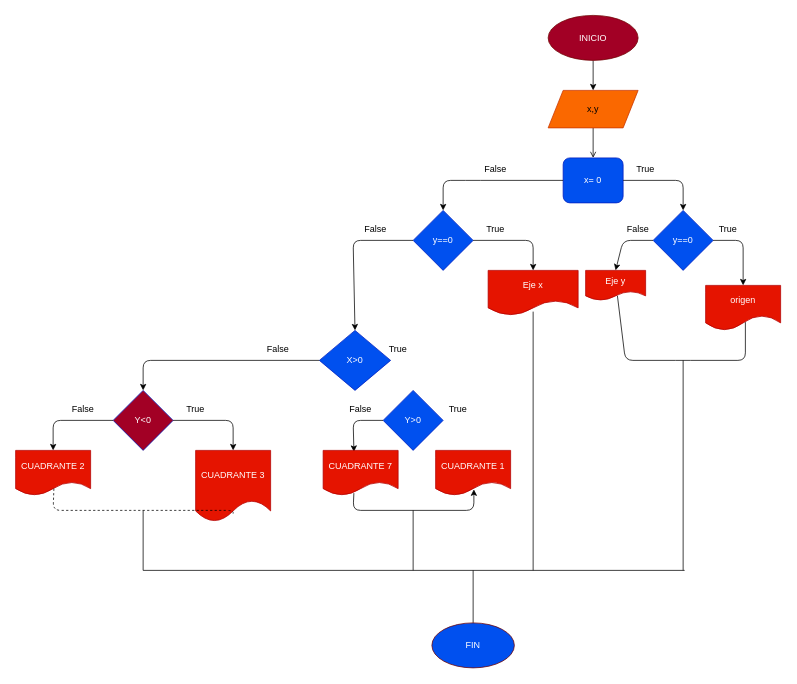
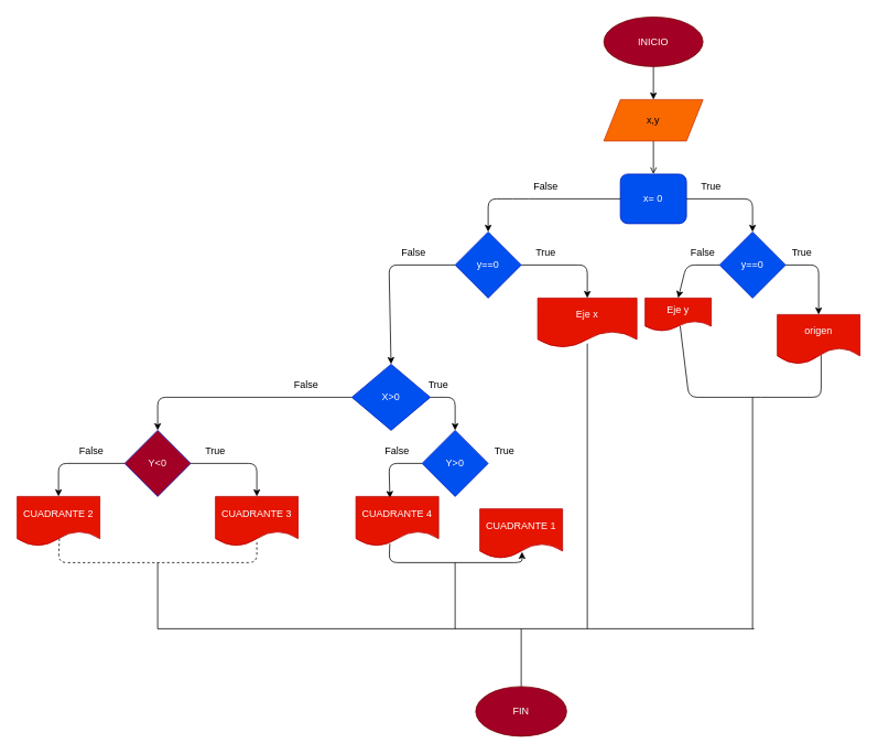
+ <mxCell id="19" value="" style="endArrow=classic;html=1;exitX=1;exitY=0.5;exitDx=0;exitDy=0;" edge="1" parent="1" source="18" target="20"><mxGeometry width="50" height="50" relative="1" as="geometry"><mxPoint x="700" y="450" as="sourcePoint" /><mxPoint x="590" y="560" as="targetPoint" /><Array as="points"><mxPoint x="550" y="480" /></Array></mxGeometry></mxCell>
- <mxCell id="22" value="CUADRANTE 7" style="shape=document;whiteSpace=wrap;html=1;boundedLbl=1;fillColor=#e51400;fontColor=#ffffff;strokeColor=#B20000;" vertex="1" parent="1"><mxGeometry y="600" width="100" height="60" as="geometry" x="430" /></mxCell>
+ <mxCell id="22" value="CUADRANTE 4" style="shape=document;whiteSpace=wrap;html=1;boundedLbl=1;fillColor=#e51400;fontColor=#ffffff;strokeColor=#B20000;" vertex="1" parent="1"><mxGeometry y="600" width="100" height="60" as="geometry" x="430" /></mxCell>
- <mxCell id="23" value="CUADRANTE 1" style="shape=document;whiteSpace=wrap;html=1;boundedLbl=1;fillColor=#e51400;fontColor=#ffffff;strokeColor=#B20000;" vertex="1" parent="1"><mxGeometry x="580" y="600" width="100" height="60" as="geometry" /></mxCell>
+ <mxCell id="23" value="CUADRANTE 1" style="shape=document;whiteSpace=wrap;html=1;boundedLbl=1;fillColor=#e51400;fontColor=#ffffff;strokeColor=#B20000;" vertex="1" parent="1"><mxGeometry x="580" y="615" width="100" height="60" as="geometry" /></mxCell>
- <mxCell id="27" value="CUADRANTE 3" style="shape=document;whiteSpace=wrap;html=1;boundedLbl=1;fillColor=#e51400;fontColor=#ffffff;strokeColor=#B20000;" vertex="1" parent="1"><mxGeometry x="260" y="600" width="100" height="95" as="geometry" /></mxCell>
+ <mxCell id="27" value="CUADRANTE 3" style="shape=document;whiteSpace=wrap;html=1;boundedLbl=1;fillColor=#e51400;fontColor=#ffffff;strokeColor=#B20000;" vertex="1" parent="1"><mxGeometry x="260" y="600" width="100" height="60" as="geometry" /></mxCell>
- <mxCell id="51" value="FIN" style="ellipse;whiteSpace=wrap;html=1;fillColor=#0050ef;fontColor=#ffffff;strokeColor=#6F0000;" vertex="1" parent="1"><mxGeometry x="575" y="830" width="110" height="60" as="geometry" /></mxCell>
+ <mxCell id="51" value="FIN" style="ellipse;whiteSpace=wrap;html=1;fillColor=#a20025;fontColor=#ffffff;strokeColor=#6F0000;" vertex="1" parent="1"><mxGeometry x="575" y="830" width="110" height="60" as="geometry" /></mxCell>
